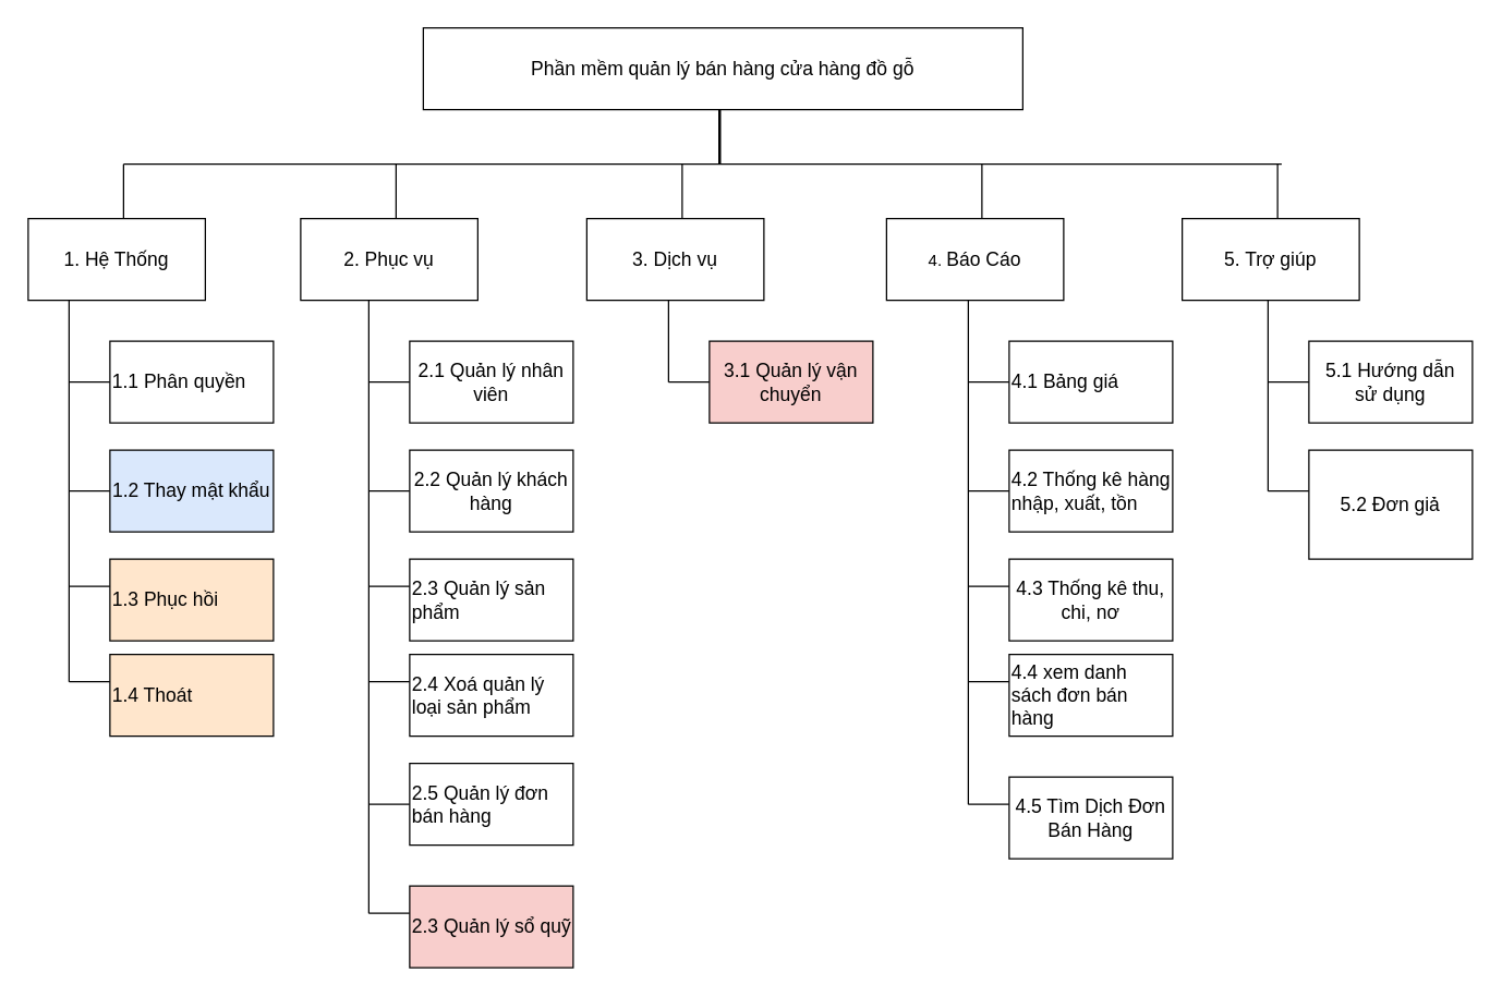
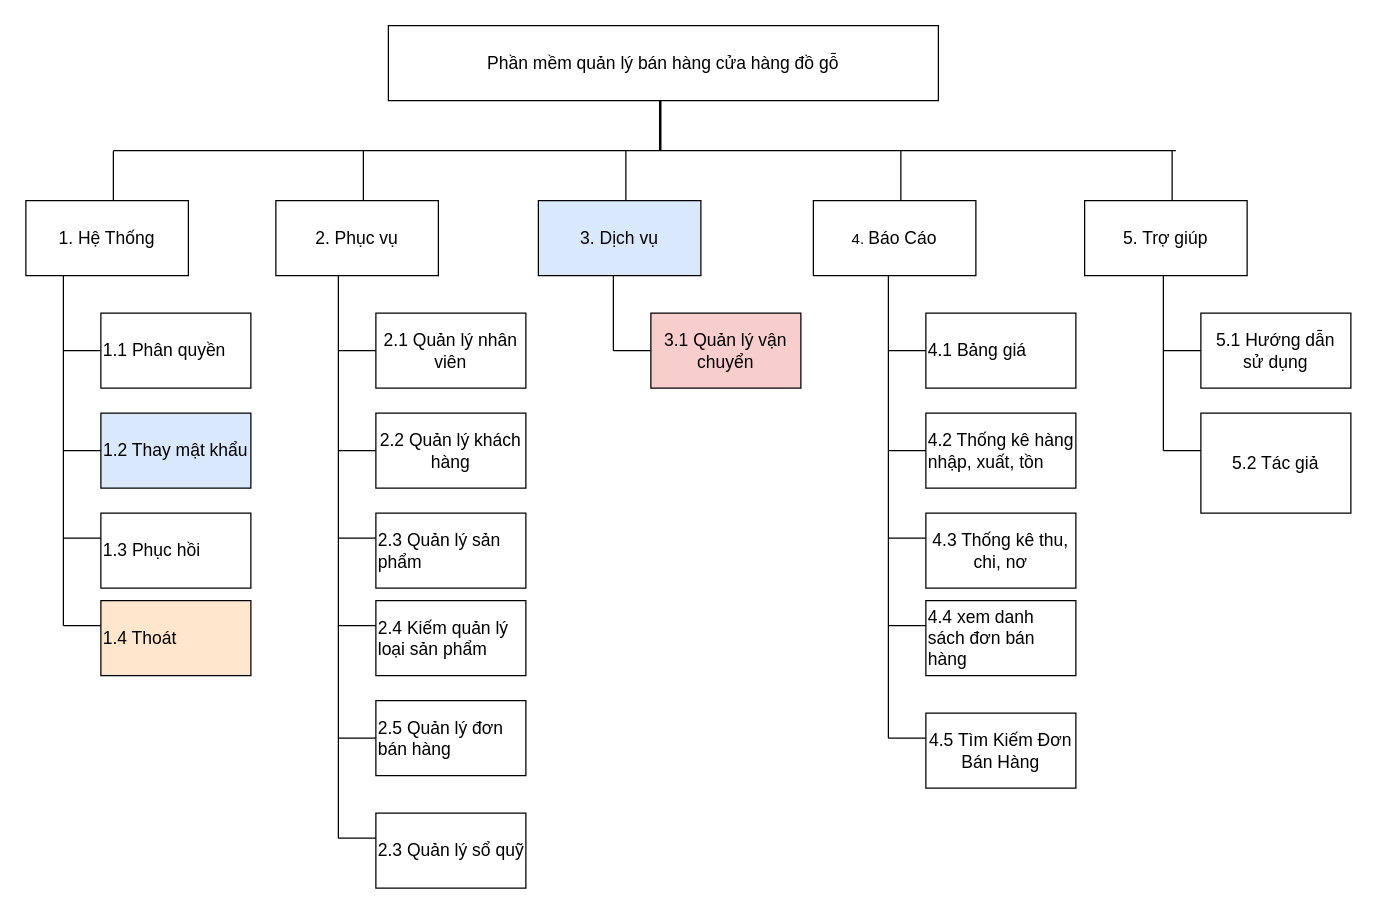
- <mxCell id="44" value="&lt;font style=&quot;font-size: 14px&quot;&gt;3. Dịch vụ&lt;br&gt;&lt;/font&gt;" style="rounded=0;whiteSpace=wrap;html=1;" parent="1" vertex="1"><mxGeometry x="430" y="160" width="130" height="60" as="geometry" /></mxCell>
+ <mxCell id="44" value="&lt;font style=&quot;font-size: 14px&quot;&gt;3. Dịch vụ&lt;br&gt;&lt;/font&gt;" style="rounded=0;whiteSpace=wrap;html=1;fillColor=#dae8fc;" parent="1" vertex="1"><mxGeometry x="430" y="160" width="130" height="60" as="geometry" /></mxCell>
- <mxCell id="39" value="&lt;p&gt;&lt;font style=&quot;font-size: 14px&quot;&gt;&lt;span&gt;5.2 Đơn giả&lt;br&gt;&lt;/span&gt;&lt;/font&gt;&lt;/p&gt;" style="rounded=0;whiteSpace=wrap;html=1;" parent="1" vertex="1"><mxGeometry x="960" y="330" width="120" height="80" as="geometry" /></mxCell>
+ <mxCell id="39" value="&lt;p&gt;&lt;font style=&quot;font-size: 14px&quot;&gt;&lt;span&gt;5.2 Tác giả&lt;br&gt;&lt;/span&gt;&lt;/font&gt;&lt;/p&gt;" style="rounded=0;whiteSpace=wrap;html=1;" parent="1" vertex="1"><mxGeometry x="960" y="330" width="120" height="80" as="geometry" /></mxCell>
- <mxCell id="12" value="&lt;font style=&quot;font-size: 14px&quot;&gt;&lt;span&gt;1.3 Phục hồi &lt;br&gt;&lt;/span&gt;&lt;/font&gt;" style="rounded=0;whiteSpace=wrap;html=1;align=left;fillColor=#ffe6cc;" parent="1" vertex="1"><mxGeometry x="80" y="410" width="120" height="60" as="geometry" /></mxCell>
+ <mxCell id="12" value="&lt;font style=&quot;font-size: 14px&quot;&gt;&lt;span&gt;1.3 Phục hồi &lt;br&gt;&lt;/span&gt;&lt;/font&gt;" style="rounded=0;whiteSpace=wrap;html=1;align=left;" parent="1" vertex="1"><mxGeometry x="80" y="410" width="120" height="60" as="geometry" /></mxCell>
- <mxCell id="22" value="&lt;font style=&quot;font-size: 14px&quot;&gt;&lt;span&gt;2.4 Xoá quản lý loại sản phẩm&lt;br&gt;&lt;/span&gt;&lt;/font&gt;" style="rounded=0;whiteSpace=wrap;html=1;align=left;" parent="1" vertex="1"><mxGeometry x="300" y="480" width="120" height="60" as="geometry" /></mxCell>
+ <mxCell id="22" value="&lt;font style=&quot;font-size: 14px&quot;&gt;&lt;span&gt;2.4 Kiếm quản lý loại sản phẩm&lt;br&gt;&lt;/span&gt;&lt;/font&gt;" style="rounded=0;whiteSpace=wrap;html=1;align=left;" parent="1" vertex="1"><mxGeometry x="300" y="480" width="120" height="60" as="geometry" /></mxCell>
- <mxCell id="51" value="&lt;font style=&quot;font-size: 14px&quot;&gt;&lt;span&gt;4.5 Tìm Dịch Đơn Bán Hàng&lt;br&gt;&lt;/span&gt;&lt;/font&gt;" style="rounded=0;whiteSpace=wrap;html=1;" parent="1" vertex="1"><mxGeometry x="740" y="570" width="120" height="60" as="geometry" /></mxCell>
+ <mxCell id="51" value="&lt;font style=&quot;font-size: 14px&quot;&gt;&lt;span&gt;4.5 Tìm Kiếm Đơn Bán Hàng&lt;br&gt;&lt;/span&gt;&lt;/font&gt;" style="rounded=0;whiteSpace=wrap;html=1;" parent="1" vertex="1"><mxGeometry x="740" y="570" width="120" height="60" as="geometry" /></mxCell>
- <mxCell id="55" value="&lt;font style=&quot;font-size: 14px&quot;&gt;&lt;span&gt;2.3 Quản lý sổ quỹ&lt;br&gt;&lt;/span&gt;&lt;/font&gt;" style="rounded=0;whiteSpace=wrap;html=1;align=left;fillColor=#f8cecc;" vertex="1" parent="1"><mxGeometry x="300" y="650" width="120" height="60" as="geometry" /></mxCell>
+ <mxCell id="55" value="&lt;font style=&quot;font-size: 14px&quot;&gt;&lt;span&gt;2.3 Quản lý sổ quỹ&lt;br&gt;&lt;/span&gt;&lt;/font&gt;" style="rounded=0;whiteSpace=wrap;html=1;align=left;" vertex="1" parent="1"><mxGeometry x="300" y="650" width="120" height="60" as="geometry" /></mxCell>
